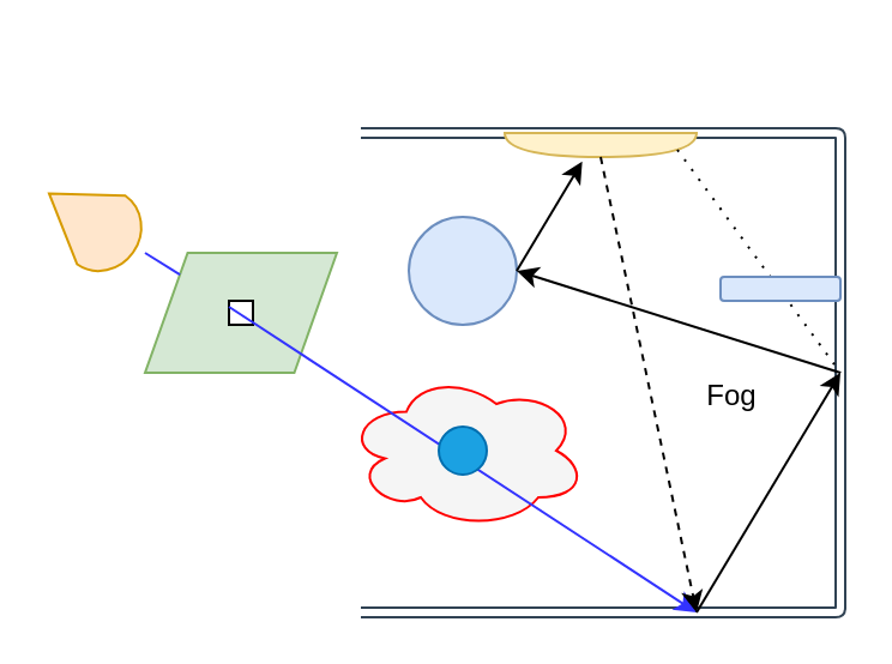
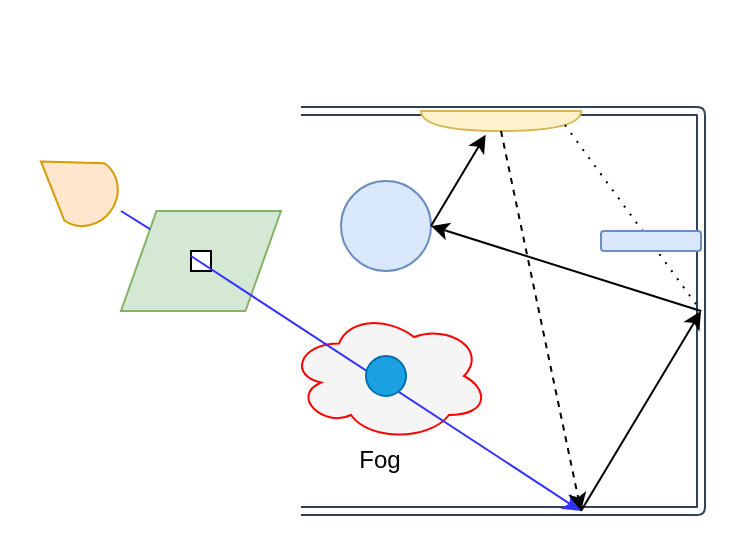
- <mxCell id="18" value="Fog" style="text;html=1;strokeColor=none;fillColor=none;align=center;verticalAlign=middle;whiteSpace=wrap;rounded=0;" parent="1" vertex="1"><mxGeometry x="285" y="155" width="40" height="20" as="geometry" /></mxCell>
+ <mxCell id="18" value="Fog" style="text;html=1;strokeColor=none;fillColor=none;align=center;verticalAlign=middle;whiteSpace=wrap;rounded=0;" parent="1" vertex="1"><mxGeometry x="170" y="220" width="40" height="20" as="geometry" /></mxCell>
